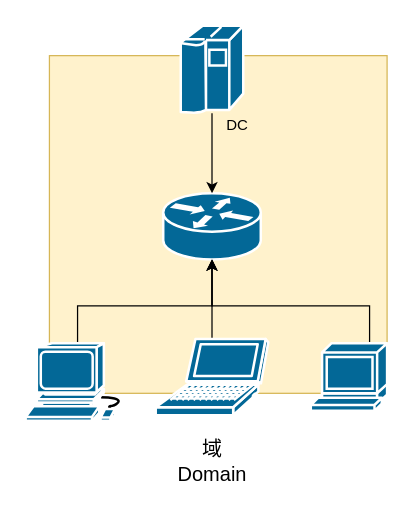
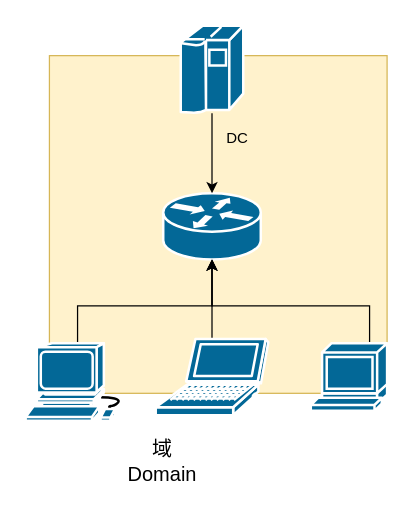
- <mxCell id="13" value="DC" style="text;html=1;align=center;verticalAlign=middle;resizable=0;points=[];autosize=1;" vertex="1" parent="1"><mxGeometry x="174" y="90" width="30" height="20" as="geometry" /></mxCell>
+ <mxCell id="13" value="DC" style="text;html=1;align=center;verticalAlign=middle;resizable=0;points=[];autosize=1;" vertex="1" parent="1"><mxGeometry x="174" y="100" width="30" height="20" as="geometry" /></mxCell>
- <mxCell id="12" value="域&lt;br style=&quot;font-size: 16px&quot;&gt;Domain" style="text;html=1;align=center;verticalAlign=middle;resizable=0;points=[];autosize=1;fontSize=16;" parent="1" vertex="1"><mxGeometry x="134" y="349" width="70" height="40" as="geometry" /></mxCell>
+ <mxCell id="12" value="域&lt;br style=&quot;font-size: 16px&quot;&gt;Domain" style="text;html=1;align=center;verticalAlign=middle;resizable=0;points=[];autosize=1;fontSize=16;" parent="1" vertex="1"><mxGeometry x="94" y="349" width="70" height="40" as="geometry" /></mxCell>
